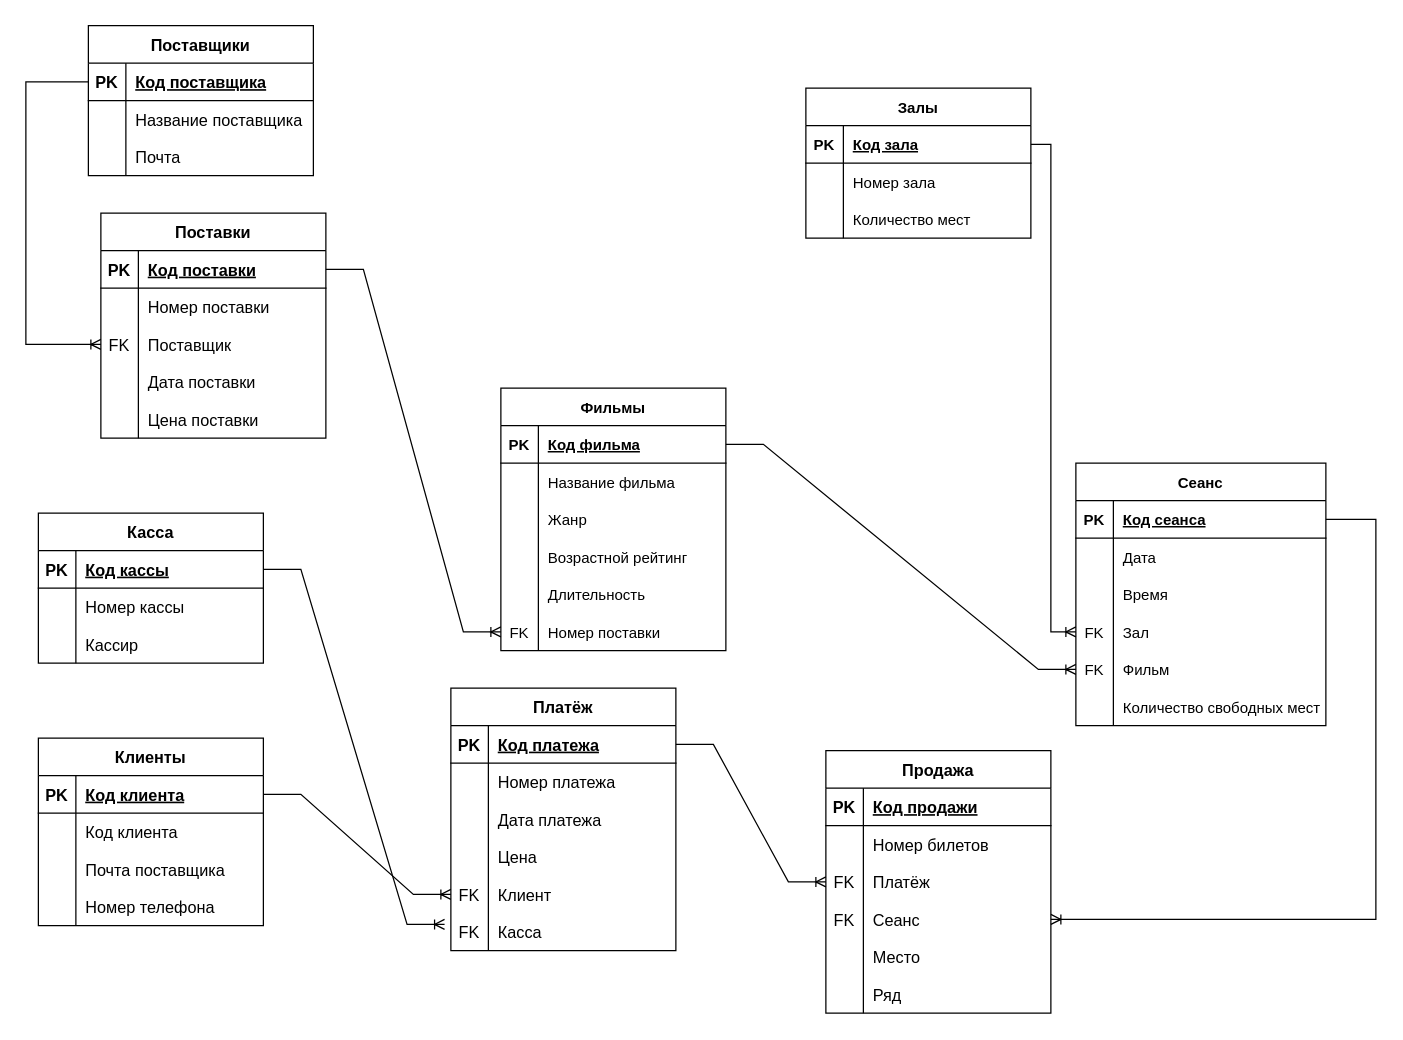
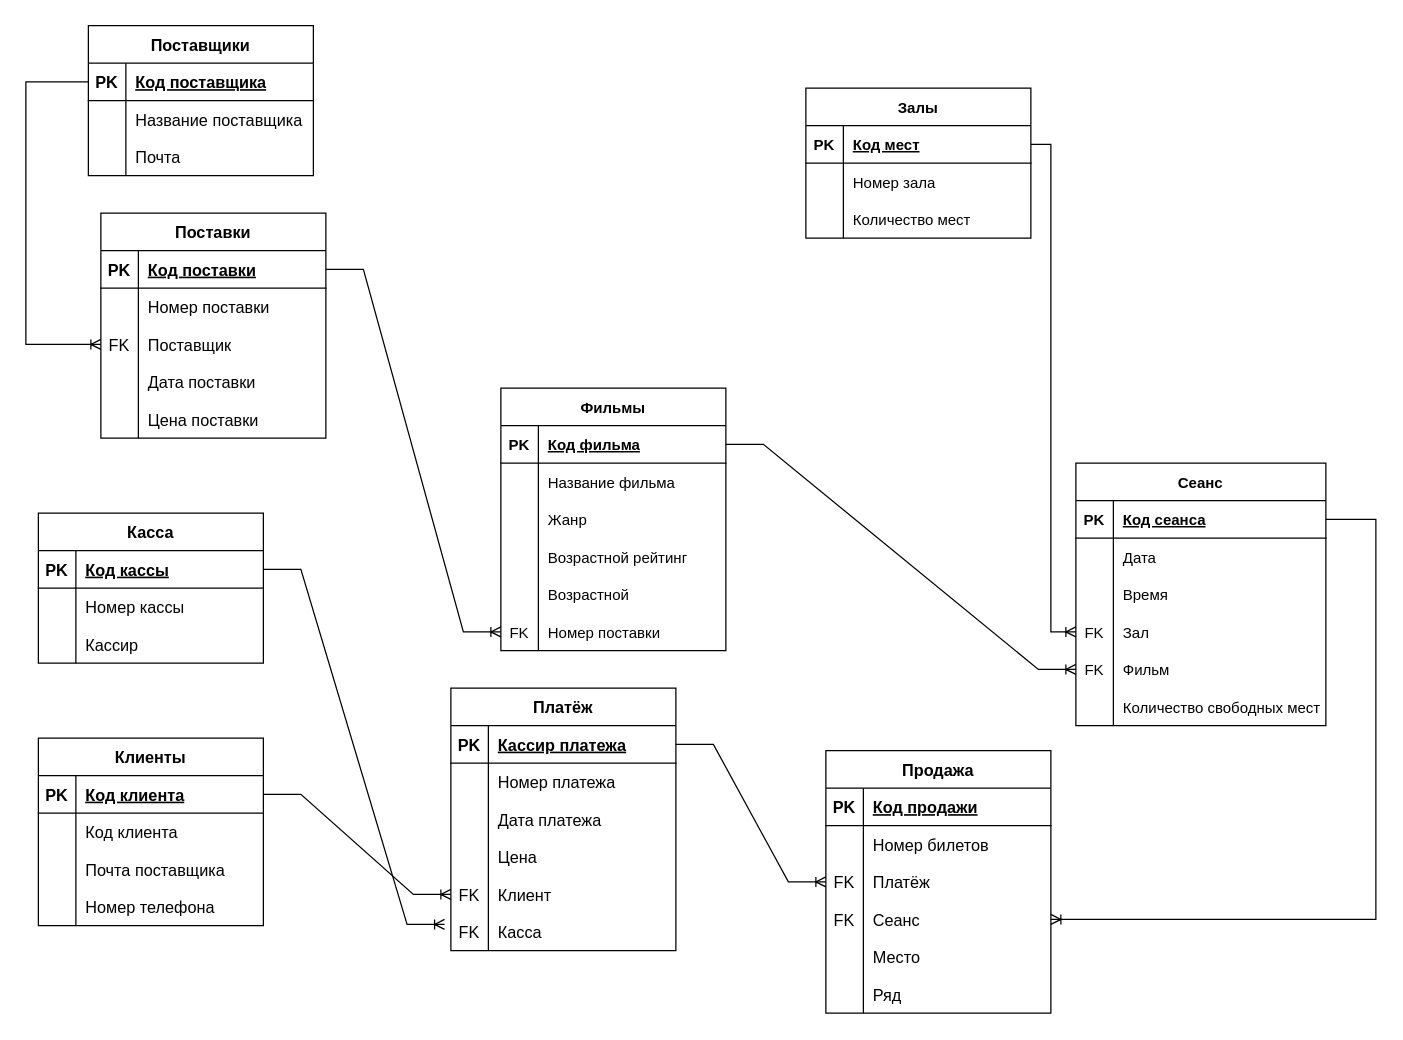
- <mxCell id="5" value="Код зала" style="shape=partialRectangle;connectable=0;fillColor=none;top=0;left=0;bottom=0;right=0;align=left;spacingLeft=6;fontStyle=5;overflow=hidden;" parent="3" vertex="1"><mxGeometry x="30" width="150" height="30" as="geometry"><mxRectangle width="150" height="30" as="alternateBounds" /></mxGeometry></mxCell>
+ <mxCell id="5" value="Код мест" style="shape=partialRectangle;connectable=0;fillColor=none;top=0;left=0;bottom=0;right=0;align=left;spacingLeft=6;fontStyle=5;overflow=hidden;" parent="3" vertex="1"><mxGeometry x="30" width="150" height="30" as="geometry"><mxRectangle width="150" height="30" as="alternateBounds" /></mxGeometry></mxCell>
- <mxCell id="27" value="Длительность" style="shape=partialRectangle;connectable=0;fillColor=none;top=0;left=0;bottom=0;right=0;align=left;spacingLeft=6;overflow=hidden;" parent="25" vertex="1"><mxGeometry x="30" width="150" height="30" as="geometry"><mxRectangle width="150" height="30" as="alternateBounds" /></mxGeometry></mxCell>
+ <mxCell id="27" value="Возрастной" style="shape=partialRectangle;connectable=0;fillColor=none;top=0;left=0;bottom=0;right=0;align=left;spacingLeft=6;overflow=hidden;" parent="25" vertex="1"><mxGeometry x="30" width="150" height="30" as="geometry"><mxRectangle width="150" height="30" as="alternateBounds" /></mxGeometry></mxCell>
- <mxCell id="74" value="Код платежа" style="shape=partialRectangle;connectable=0;fillColor=none;top=0;left=0;bottom=0;right=0;align=left;spacingLeft=6;fontStyle=5;overflow=hidden;labelBackgroundColor=none;strokeColor=default;fontSize=13;" parent="72" vertex="1"><mxGeometry x="30" width="150" height="30" as="geometry"><mxRectangle width="150" height="30" as="alternateBounds" /></mxGeometry></mxCell>
+ <mxCell id="74" value="Кассир платежа" style="shape=partialRectangle;connectable=0;fillColor=none;top=0;left=0;bottom=0;right=0;align=left;spacingLeft=6;fontStyle=5;overflow=hidden;labelBackgroundColor=none;strokeColor=default;fontSize=13;" parent="72" vertex="1"><mxGeometry x="30" width="150" height="30" as="geometry"><mxRectangle width="150" height="30" as="alternateBounds" /></mxGeometry></mxCell>
